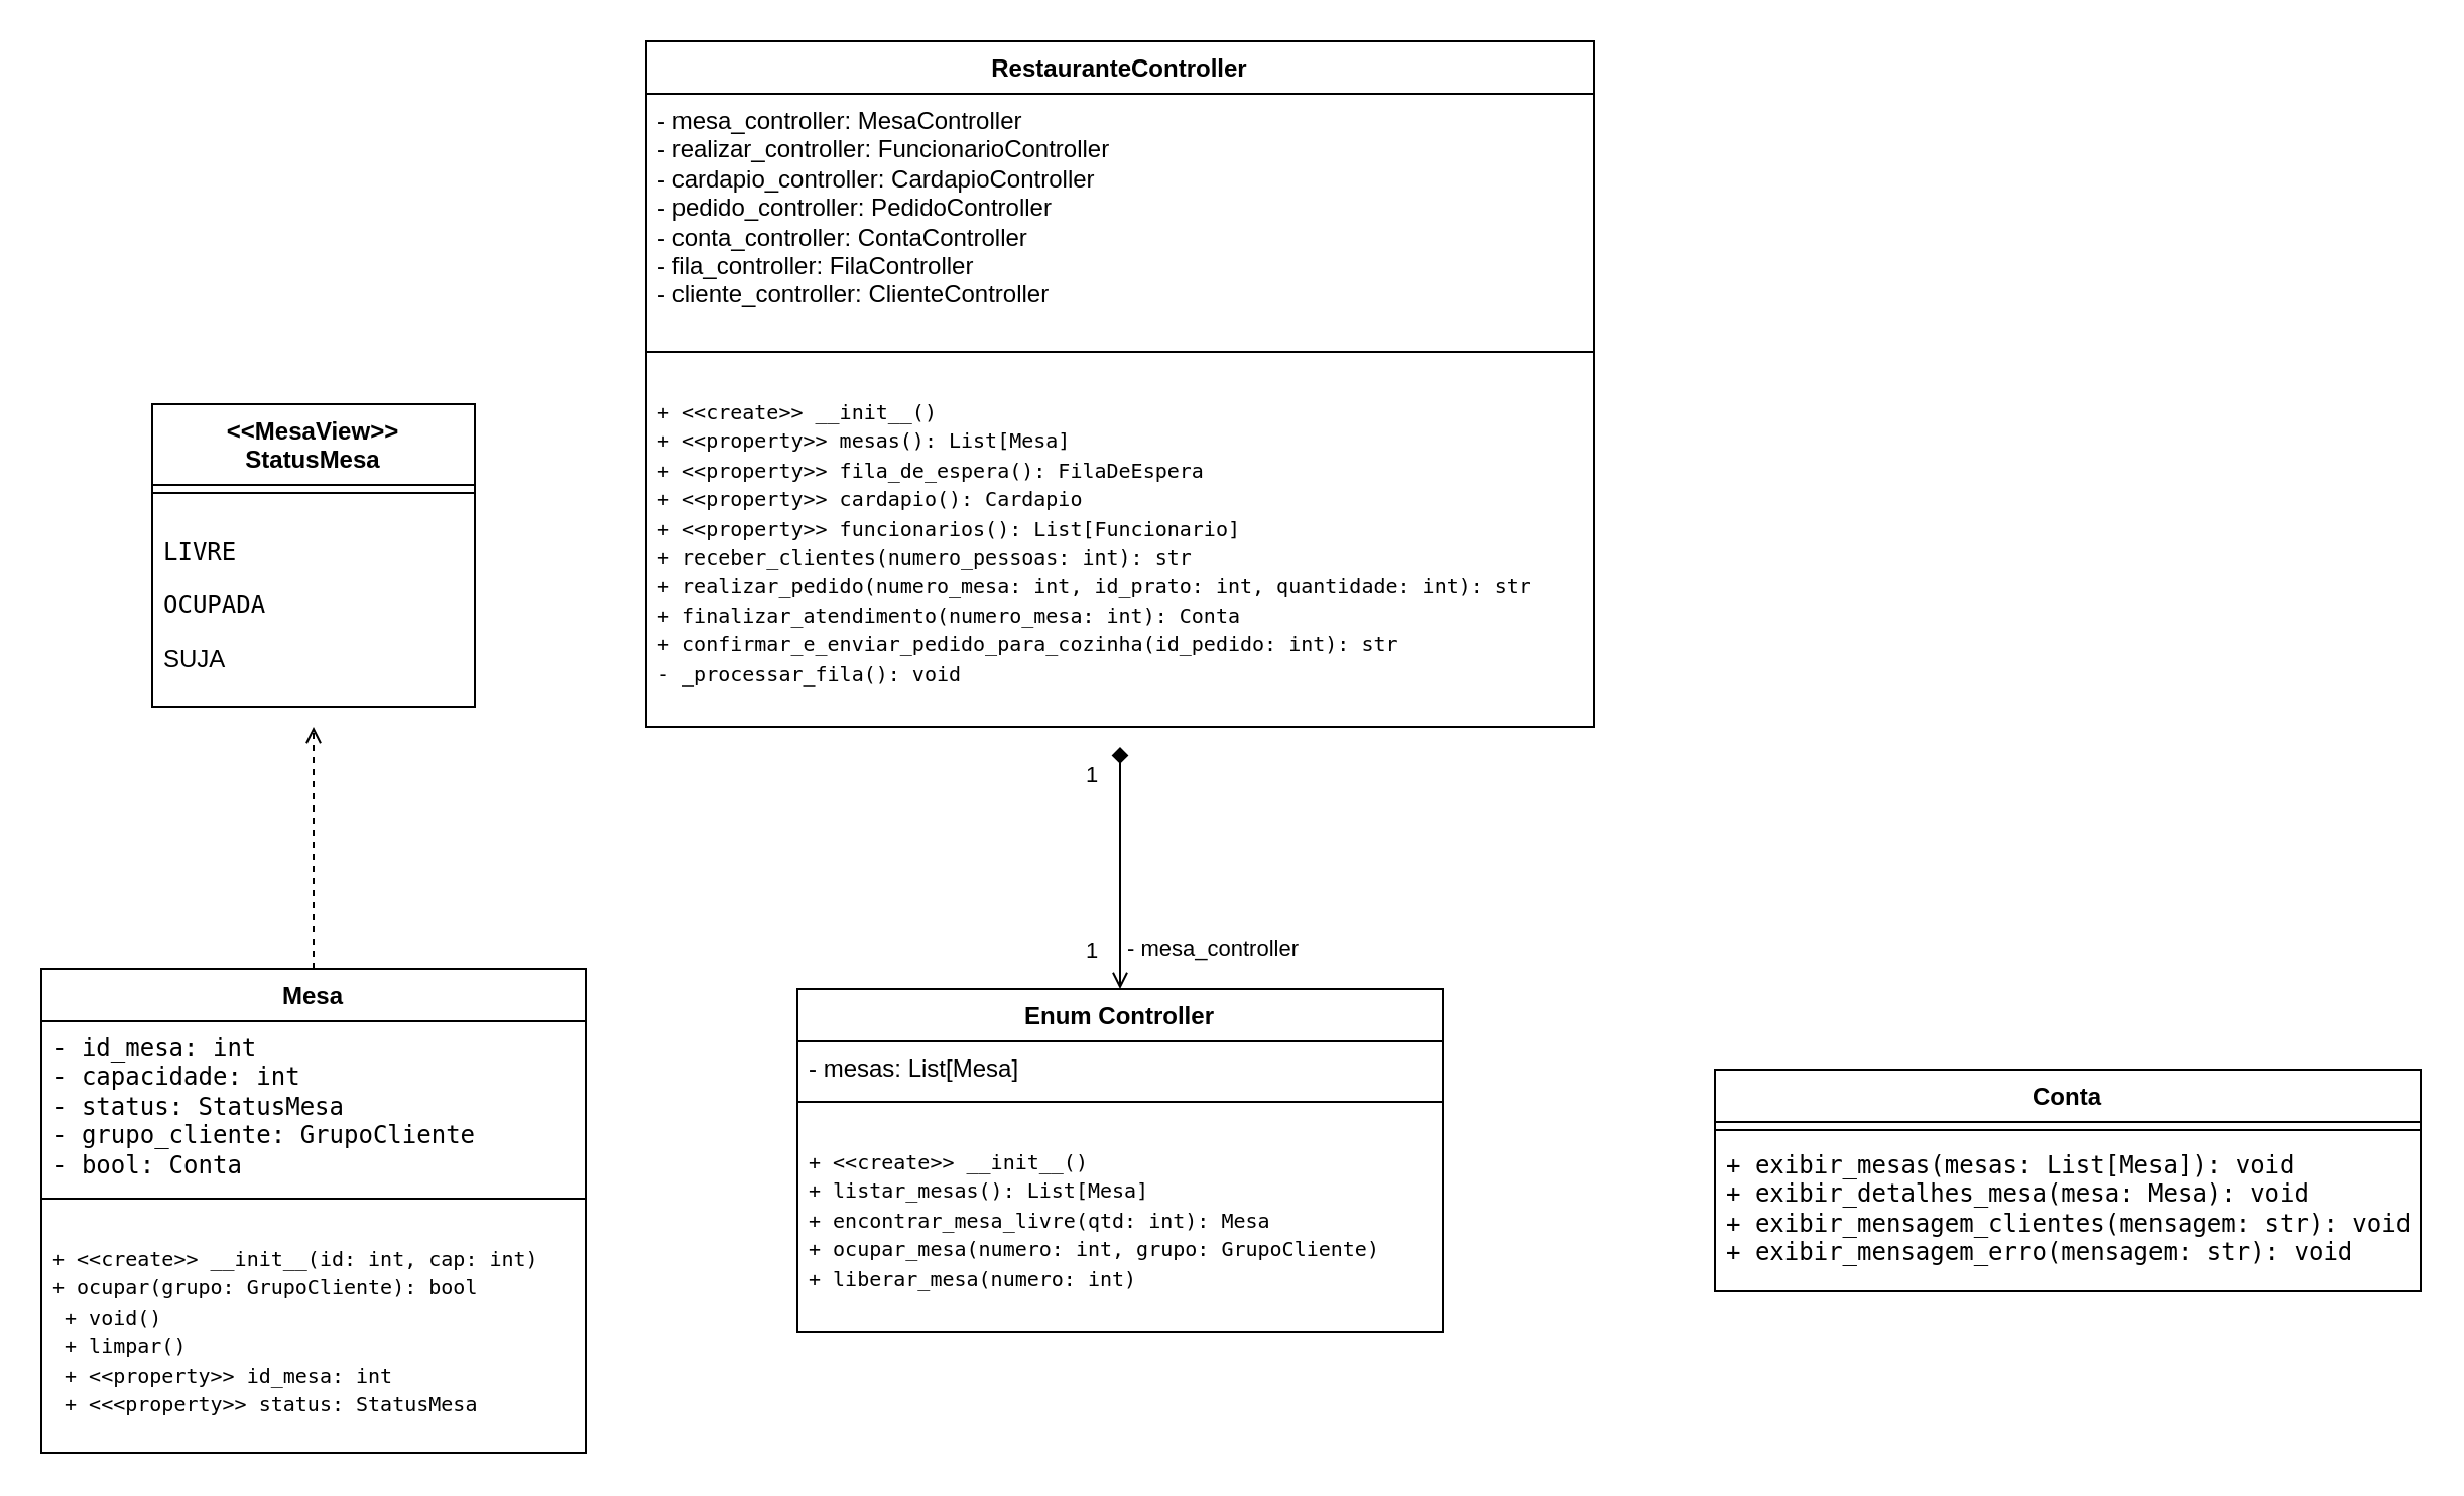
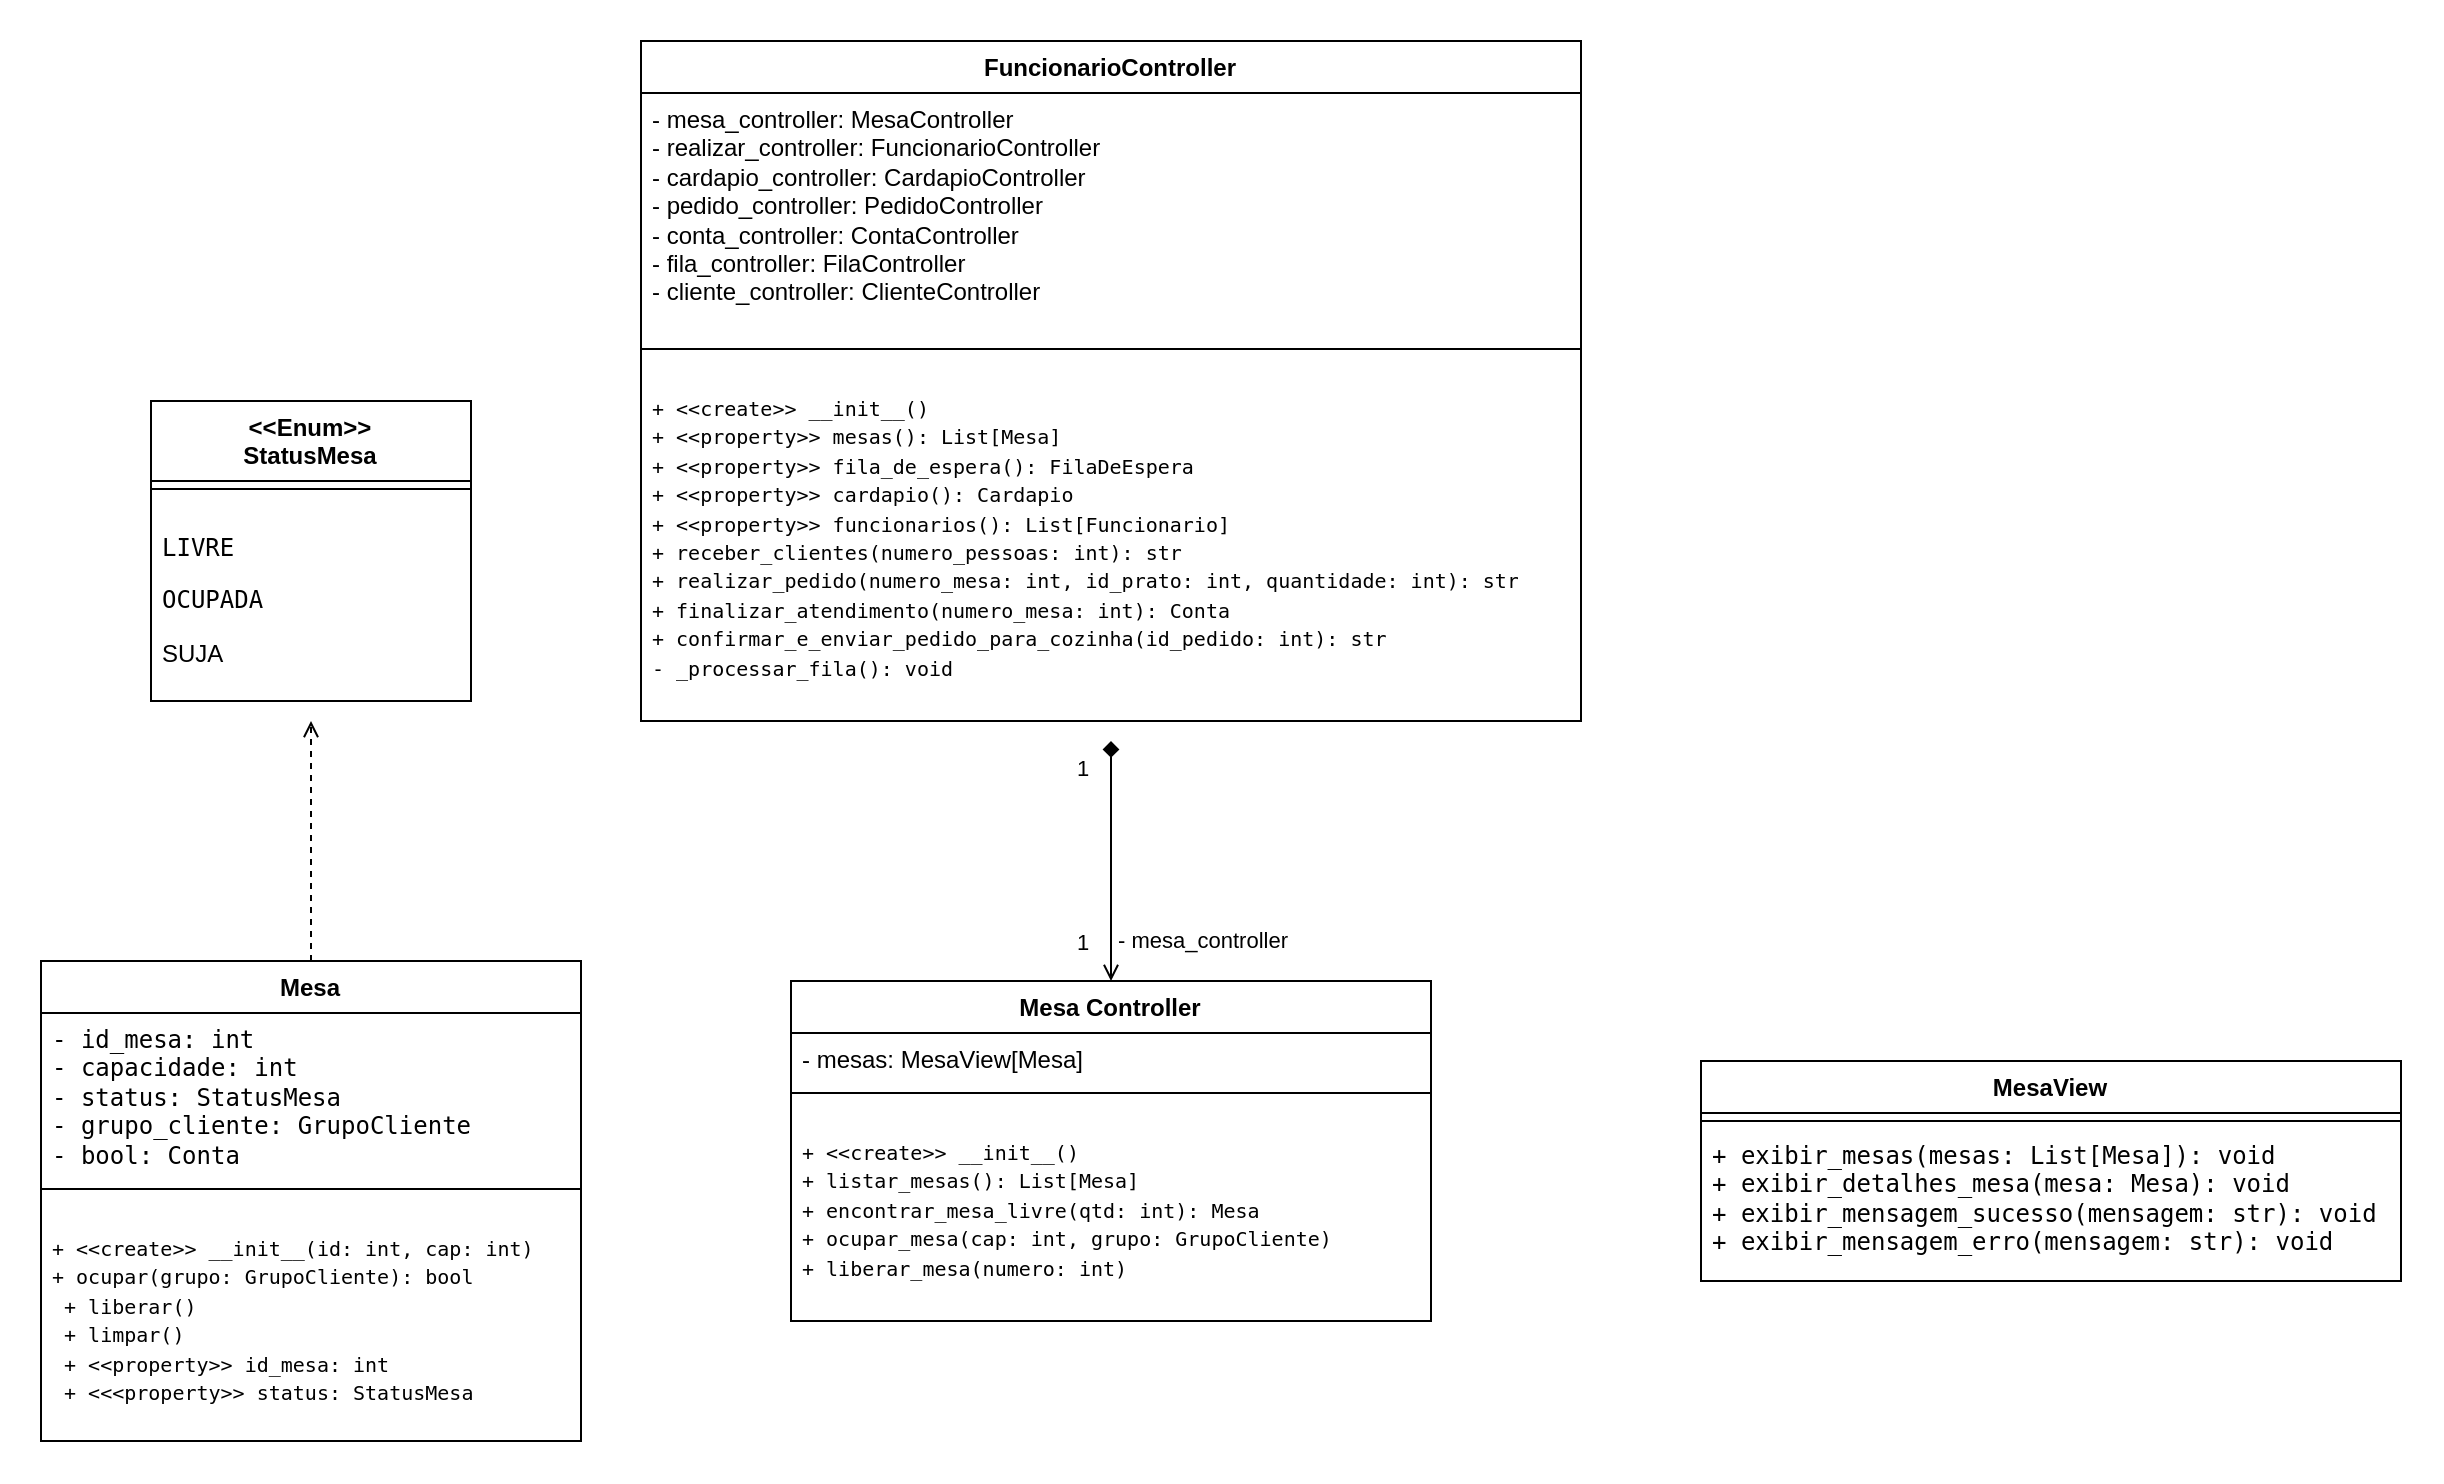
- <mxCell id="2" value="RestauranteController&lt;div&gt;&lt;br&gt;&lt;/div&gt;" style="swimlane;fontStyle=1;align=center;verticalAlign=top;childLayout=stackLayout;horizontal=1;startSize=26;horizontalStack=0;resizeParent=1;resizeParentMax=0;resizeLast=0;collapsible=1;marginBottom=0;whiteSpace=wrap;html=1;" vertex="1" parent="1"><mxGeometry x="320" y="20" width="470" height="340" as="geometry" /></mxCell>
+ <mxCell id="2" value="FuncionarioController&lt;div&gt;&lt;br&gt;&lt;/div&gt;" style="swimlane;fontStyle=1;align=center;verticalAlign=top;childLayout=stackLayout;horizontal=1;startSize=26;horizontalStack=0;resizeParent=1;resizeParentMax=0;resizeLast=0;collapsible=1;marginBottom=0;whiteSpace=wrap;html=1;" vertex="1" parent="1"><mxGeometry x="320" y="20" width="470" height="340" as="geometry" /></mxCell>
- <mxCell id="22" value="&lt;div&gt;&amp;lt;&amp;lt;MesaView&amp;gt;&amp;gt;&lt;/div&gt;StatusMesa" style="swimlane;fontStyle=1;align=center;verticalAlign=top;childLayout=stackLayout;horizontal=1;startSize=40;horizontalStack=0;resizeParent=1;resizeParentMax=0;resizeLast=0;collapsible=1;marginBottom=0;whiteSpace=wrap;html=1;" vertex="1" parent="1"><mxGeometry x="75" y="200" width="160" height="150" as="geometry" /></mxCell>
+ <mxCell id="22" value="&lt;div&gt;&amp;lt;&amp;lt;Enum&amp;gt;&amp;gt;&lt;/div&gt;StatusMesa" style="swimlane;fontStyle=1;align=center;verticalAlign=top;childLayout=stackLayout;horizontal=1;startSize=40;horizontalStack=0;resizeParent=1;resizeParentMax=0;resizeLast=0;collapsible=1;marginBottom=0;whiteSpace=wrap;html=1;" vertex="1" parent="1"><mxGeometry x="75" y="200" width="160" height="150" as="geometry" /></mxCell>
- <mxCell id="10" value="Enum Controller" style="swimlane;fontStyle=1;align=center;verticalAlign=top;childLayout=stackLayout;horizontal=1;startSize=26;horizontalStack=0;resizeParent=1;resizeParentMax=0;resizeLast=0;collapsible=1;marginBottom=0;whiteSpace=wrap;html=1;" vertex="1" parent="1"><mxGeometry x="395" y="490" width="320" height="170" as="geometry" /></mxCell>
+ <mxCell id="10" value="Mesa Controller" style="swimlane;fontStyle=1;align=center;verticalAlign=top;childLayout=stackLayout;horizontal=1;startSize=26;horizontalStack=0;resizeParent=1;resizeParentMax=0;resizeLast=0;collapsible=1;marginBottom=0;whiteSpace=wrap;html=1;" vertex="1" parent="1"><mxGeometry x="395" y="490" width="320" height="170" as="geometry" /></mxCell>
- <mxCell id="11" value="- mesas: List[Mesa]" style="text;strokeColor=none;fillColor=none;align=left;verticalAlign=top;spacingLeft=4;spacingRight=4;overflow=hidden;rotatable=0;points=[[0,0.5],[1,0.5]];portConstraint=eastwest;whiteSpace=wrap;html=1;" vertex="1" parent="10"><mxGeometry y="26" width="320" height="26" as="geometry" /></mxCell>
+ <mxCell id="11" value="- mesas: MesaView[Mesa]" style="text;strokeColor=none;fillColor=none;align=left;verticalAlign=top;spacingLeft=4;spacingRight=4;overflow=hidden;rotatable=0;points=[[0,0.5],[1,0.5]];portConstraint=eastwest;whiteSpace=wrap;html=1;" vertex="1" parent="10"><mxGeometry y="26" width="320" height="26" as="geometry" /></mxCell>
- <mxCell id="19" value="Conta" style="swimlane;fontStyle=1;align=center;verticalAlign=top;childLayout=stackLayout;horizontal=1;startSize=26;horizontalStack=0;resizeParent=1;resizeParentMax=0;resizeLast=0;collapsible=1;marginBottom=0;whiteSpace=wrap;html=1;" vertex="1" parent="1"><mxGeometry x="850" y="530" width="350" height="110" as="geometry" /></mxCell>
+ <mxCell id="19" value="MesaView" style="swimlane;fontStyle=1;align=center;verticalAlign=top;childLayout=stackLayout;horizontal=1;startSize=26;horizontalStack=0;resizeParent=1;resizeParentMax=0;resizeLast=0;collapsible=1;marginBottom=0;whiteSpace=wrap;html=1;" vertex="1" parent="1"><mxGeometry x="850" y="530" width="350" height="110" as="geometry" /></mxCell>
- <mxCell id="13" value="&lt;pre class=&quot;ng-tns-c3159429359-102&quot;&gt;&lt;span style=&quot;font-size: 10px;&quot;&gt;+ &amp;lt;&amp;lt;create&amp;gt;&amp;gt; __init__()&lt;br/&gt;+ listar_mesas(): List[Mesa]&lt;br/&gt;+ encontrar_mesa_livre(qtd: int): Mesa&lt;br/&gt;+ ocupar_mesa(numero: int, grupo: GrupoCliente)&lt;br/&gt;+ liberar_mesa(numero: int)&lt;/span&gt;&lt;/pre&gt;" style="text;strokeColor=none;fillColor=none;align=left;verticalAlign=top;spacingLeft=4;spacingRight=4;overflow=hidden;rotatable=0;points=[[0,0.5],[1,0.5]];portConstraint=eastwest;whiteSpace=wrap;html=1;" vertex="1" parent="10"><mxGeometry y="60" width="320" height="110" as="geometry" /></mxCell>
+ <mxCell id="13" value="&lt;pre class=&quot;ng-tns-c3159429359-102&quot;&gt;&lt;span style=&quot;font-size: 10px;&quot;&gt;+ &amp;lt;&amp;lt;create&amp;gt;&amp;gt; __init__()&lt;br/&gt;+ listar_mesas(): List[Mesa]&lt;br/&gt;+ encontrar_mesa_livre(qtd: int): Mesa&lt;br/&gt;+ ocupar_mesa(cap: int, grupo: GrupoCliente)&lt;br/&gt;+ liberar_mesa(numero: int)&lt;/span&gt;&lt;/pre&gt;" style="text;strokeColor=none;fillColor=none;align=left;verticalAlign=top;spacingLeft=4;spacingRight=4;overflow=hidden;rotatable=0;points=[[0,0.5],[1,0.5]];portConstraint=eastwest;whiteSpace=wrap;html=1;" vertex="1" parent="10"><mxGeometry y="60" width="320" height="110" as="geometry" /></mxCell>
- <mxCell id="21" value="&lt;code&gt;+ exibir_mesas(mesas: List[Mesa]): void&lt;/code&gt;&lt;br/&gt; &lt;code&gt;+ exibir_detalhes_mesa(mesa: Mesa): void&lt;/code&gt;&lt;br/&gt; &lt;code&gt;+ exibir_mensagem_clientes(mensagem: str): void&lt;/code&gt;&lt;br/&gt; &lt;code&gt;+ exibir_mensagem_erro(mensagem: str): void&lt;/code&gt;" style="text;strokeColor=none;fillColor=none;align=left;verticalAlign=top;spacingLeft=4;spacingRight=4;overflow=hidden;rotatable=0;points=[[0,0.5],[1,0.5]];portConstraint=eastwest;whiteSpace=wrap;html=1;" vertex="1" parent="19"><mxGeometry y="34" width="350" height="76" as="geometry" /></mxCell>
+ <mxCell id="21" value="&lt;code&gt;+ exibir_mesas(mesas: List[Mesa]): void&lt;/code&gt;&lt;br/&gt; &lt;code&gt;+ exibir_detalhes_mesa(mesa: Mesa): void&lt;/code&gt;&lt;br/&gt; &lt;code&gt;+ exibir_mensagem_sucesso(mensagem: str): void&lt;/code&gt;&lt;br/&gt; &lt;code&gt;+ exibir_mensagem_erro(mensagem: str): void&lt;/code&gt;" style="text;strokeColor=none;fillColor=none;align=left;verticalAlign=top;spacingLeft=4;spacingRight=4;overflow=hidden;rotatable=0;points=[[0,0.5],[1,0.5]];portConstraint=eastwest;whiteSpace=wrap;html=1;" vertex="1" parent="19"><mxGeometry y="34" width="350" height="76" as="geometry" /></mxCell>
- <mxCell id="18" value="&lt;pre class=&quot;ng-tns-c3159429359-102&quot;&gt;&lt;span style=&quot;font-size: 10px;&quot;&gt;+ &amp;lt;&amp;lt;create&amp;gt;&amp;gt; __init__(id: int, cap: int)&lt;br/&gt;+ ocupar(grupo: GrupoCliente): bool&lt;br/&gt; + void()&lt;br/&gt; + limpar()&lt;br/&gt; + &amp;lt;&amp;lt;property&amp;gt;&amp;gt; id_mesa: int&lt;br/&gt; + &amp;lt;&amp;lt;&amp;lt;property&amp;gt;&amp;gt; status: StatusMesa&lt;/span&gt;&lt;/pre&gt;" style="text;strokeColor=none;fillColor=none;align=left;verticalAlign=top;spacingLeft=4;spacingRight=4;overflow=hidden;rotatable=0;points=[[0,0.5],[1,0.5]];portConstraint=eastwest;whiteSpace=wrap;html=1;" vertex="1" parent="15"><mxGeometry y="118" width="270" height="122" as="geometry" /></mxCell>
+ <mxCell id="18" value="&lt;pre class=&quot;ng-tns-c3159429359-102&quot;&gt;&lt;span style=&quot;font-size: 10px;&quot;&gt;+ &amp;lt;&amp;lt;create&amp;gt;&amp;gt; __init__(id: int, cap: int)&lt;br/&gt;+ ocupar(grupo: GrupoCliente): bool&lt;br/&gt; + liberar()&lt;br/&gt; + limpar()&lt;br/&gt; + &amp;lt;&amp;lt;property&amp;gt;&amp;gt; id_mesa: int&lt;br/&gt; + &amp;lt;&amp;lt;&amp;lt;property&amp;gt;&amp;gt; status: StatusMesa&lt;/span&gt;&lt;/pre&gt;" style="text;strokeColor=none;fillColor=none;align=left;verticalAlign=top;spacingLeft=4;spacingRight=4;overflow=hidden;rotatable=0;points=[[0,0.5],[1,0.5]];portConstraint=eastwest;whiteSpace=wrap;html=1;" vertex="1" parent="15"><mxGeometry y="118" width="270" height="122" as="geometry" /></mxCell>
